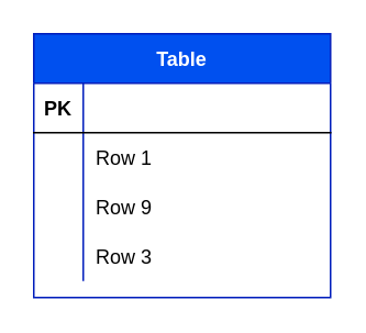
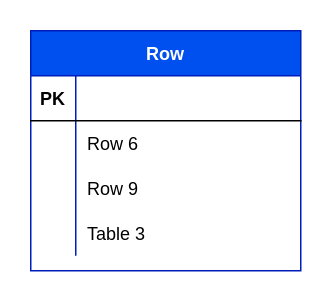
- <mxCell id="2" value="Table" style="shape=table;startSize=30;container=1;collapsible=1;childLayout=tableLayout;fixedRows=1;rowLines=0;fontStyle=1;align=center;resizeLast=1;fillColor=#0050ef;fontColor=#ffffff;strokeColor=#001DBC;" parent="1" vertex="1"><mxGeometry x="20" y="20" width="180" height="160" as="geometry"><mxRectangle x="40" y="90" width="60" height="30" as="alternateBounds" /></mxGeometry></mxCell>
+ <mxCell id="2" value="Row" style="shape=table;startSize=30;container=1;collapsible=1;childLayout=tableLayout;fixedRows=1;rowLines=0;fontStyle=1;align=center;resizeLast=1;fillColor=#0050ef;fontColor=#ffffff;strokeColor=#001DBC;" parent="1" vertex="1"><mxGeometry x="20" y="20" width="180" height="160" as="geometry"><mxRectangle x="40" y="90" width="60" height="30" as="alternateBounds" /></mxGeometry></mxCell>
- <mxCell id="7" value="Row 1" style="shape=partialRectangle;connectable=0;fillColor=none;top=0;left=0;bottom=0;right=0;align=left;spacingLeft=6;overflow=hidden;" parent="5" vertex="1"><mxGeometry x="30" width="150" height="30" as="geometry"><mxRectangle width="150" height="30" as="alternateBounds" /></mxGeometry></mxCell>
+ <mxCell id="7" value="Row 6" style="shape=partialRectangle;connectable=0;fillColor=none;top=0;left=0;bottom=0;right=0;align=left;spacingLeft=6;overflow=hidden;" parent="5" vertex="1"><mxGeometry x="30" width="150" height="30" as="geometry"><mxRectangle width="150" height="30" as="alternateBounds" /></mxGeometry></mxCell>
- <mxCell id="13" value="Row 3" style="shape=partialRectangle;connectable=0;fillColor=none;top=0;left=0;bottom=0;right=0;align=left;spacingLeft=6;overflow=hidden;" parent="11" vertex="1"><mxGeometry x="30" width="150" height="30" as="geometry"><mxRectangle width="150" height="30" as="alternateBounds" /></mxGeometry></mxCell>
+ <mxCell id="13" value="Table 3" style="shape=partialRectangle;connectable=0;fillColor=none;top=0;left=0;bottom=0;right=0;align=left;spacingLeft=6;overflow=hidden;" parent="11" vertex="1"><mxGeometry x="30" width="150" height="30" as="geometry"><mxRectangle width="150" height="30" as="alternateBounds" /></mxGeometry></mxCell>
